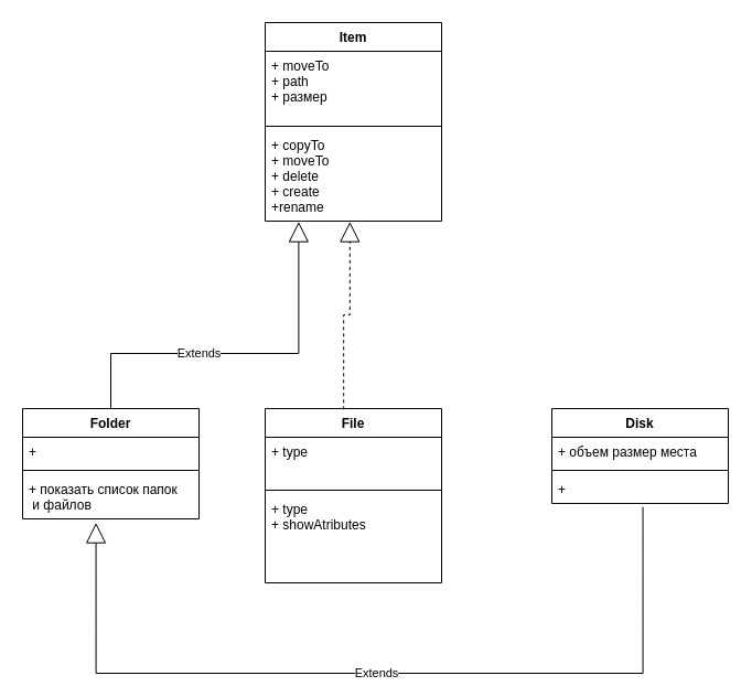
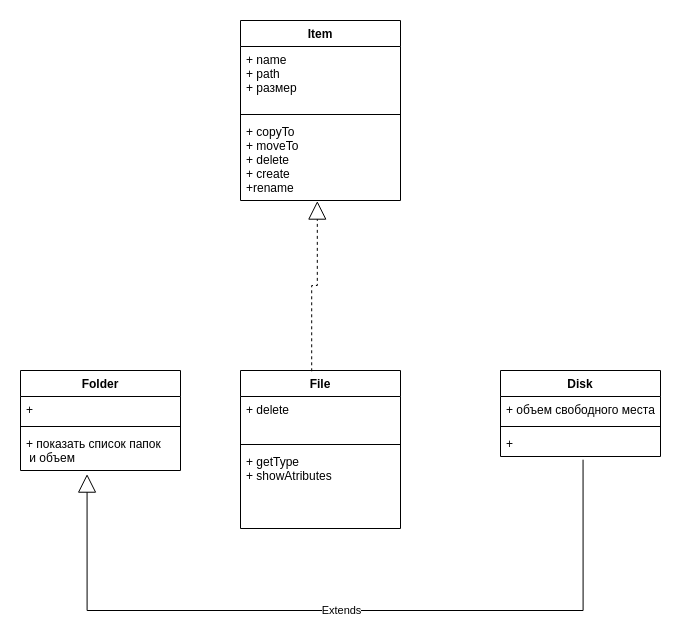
- <mxCell id="7" value="+ moveTo&#10;+ path&#10;+ размер" style="text;strokeColor=none;fillColor=none;align=left;verticalAlign=top;spacingLeft=4;spacingRight=4;overflow=hidden;rotatable=0;points=[[0,0.5],[1,0.5]];portConstraint=eastwest;" parent="6" vertex="1"><mxGeometry y="26" width="160" height="64" as="geometry" /></mxCell>
+ <mxCell id="7" value="+ name&#10;+ path&#10;+ размер" style="text;strokeColor=none;fillColor=none;align=left;verticalAlign=top;spacingLeft=4;spacingRight=4;overflow=hidden;rotatable=0;points=[[0,0.5],[1,0.5]];portConstraint=eastwest;" parent="6" vertex="1"><mxGeometry y="26" width="160" height="64" as="geometry" /></mxCell>
- <mxCell id="19" value="Extends" style="endArrow=block;endSize=16;endFill=0;html=1;rounded=0;edgeStyle=orthogonalEdgeStyle;entryX=0.19;entryY=1.007;entryDx=0;entryDy=0;entryPerimeter=0;" parent="1" source="11" target="9" edge="1"><mxGeometry x="-0.235" width="160" relative="1" as="geometry"><mxPoint x="90" y="360" as="sourcePoint" /><mxPoint x="400" y="350" as="targetPoint" /><Array as="points"><mxPoint x="100" y="320" /><mxPoint x="270" y="320" /></Array><mxPoint as="offset" /></mxGeometry></mxCell>
- <mxCell id="3" value="+ type" style="text;strokeColor=none;fillColor=none;align=left;verticalAlign=top;spacingLeft=4;spacingRight=4;overflow=hidden;rotatable=0;points=[[0,0.5],[1,0.5]];portConstraint=eastwest;" parent="2" vertex="1"><mxGeometry y="26" width="160" height="44" as="geometry" /></mxCell>
+ <mxCell id="3" value="+ delete" style="text;strokeColor=none;fillColor=none;align=left;verticalAlign=top;spacingLeft=4;spacingRight=4;overflow=hidden;rotatable=0;points=[[0,0.5],[1,0.5]];portConstraint=eastwest;" parent="2" vertex="1"><mxGeometry y="26" width="160" height="44" as="geometry" /></mxCell>
- <mxCell id="16" value="+ объем размер места" style="text;strokeColor=none;fillColor=none;align=left;verticalAlign=top;spacingLeft=4;spacingRight=4;overflow=hidden;rotatable=0;points=[[0,0.5],[1,0.5]];portConstraint=eastwest;" parent="15" vertex="1"><mxGeometry y="26" width="160" height="26" as="geometry" /></mxCell>
+ <mxCell id="16" value="+ объем свободного места" style="text;strokeColor=none;fillColor=none;align=left;verticalAlign=top;spacingLeft=4;spacingRight=4;overflow=hidden;rotatable=0;points=[[0,0.5],[1,0.5]];portConstraint=eastwest;" parent="15" vertex="1"><mxGeometry y="26" width="160" height="26" as="geometry" /></mxCell>
- <mxCell id="14" value="+ показать список папок&#10; и файлов&#10;" style="text;strokeColor=none;fillColor=none;align=left;verticalAlign=top;spacingLeft=4;spacingRight=4;overflow=hidden;rotatable=0;points=[[0,0.5],[1,0.5]];portConstraint=eastwest;" parent="11" vertex="1"><mxGeometry y="60" width="160" height="40" as="geometry" /></mxCell>
+ <mxCell id="14" value="+ показать список папок&#10; и объем&#10;" style="text;strokeColor=none;fillColor=none;align=left;verticalAlign=top;spacingLeft=4;spacingRight=4;overflow=hidden;rotatable=0;points=[[0,0.5],[1,0.5]];portConstraint=eastwest;" parent="11" vertex="1"><mxGeometry y="60" width="160" height="40" as="geometry" /></mxCell>
- <mxCell id="5" value="+ type&#10;+ showAtributes" style="text;strokeColor=none;fillColor=none;align=left;verticalAlign=top;spacingLeft=4;spacingRight=4;overflow=hidden;rotatable=0;points=[[0,0.5],[1,0.5]];portConstraint=eastwest;" parent="2" vertex="1"><mxGeometry y="78" width="160" height="80" as="geometry" /></mxCell>
+ <mxCell id="5" value="+ getType&#10;+ showAtributes" style="text;strokeColor=none;fillColor=none;align=left;verticalAlign=top;spacingLeft=4;spacingRight=4;overflow=hidden;rotatable=0;points=[[0,0.5],[1,0.5]];portConstraint=eastwest;" parent="2" vertex="1"><mxGeometry y="78" width="160" height="80" as="geometry" /></mxCell>
